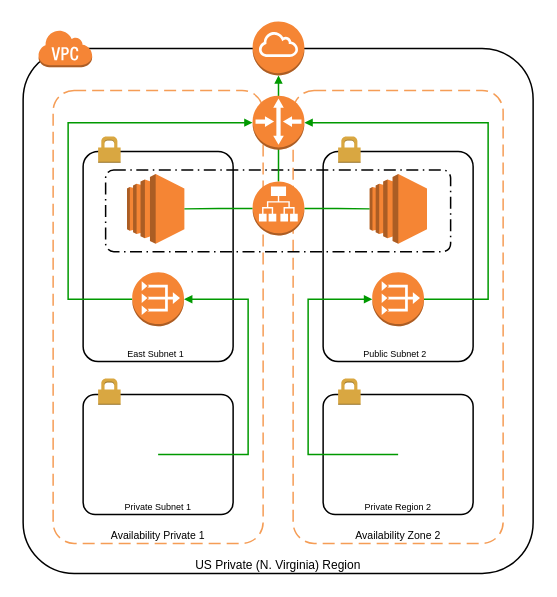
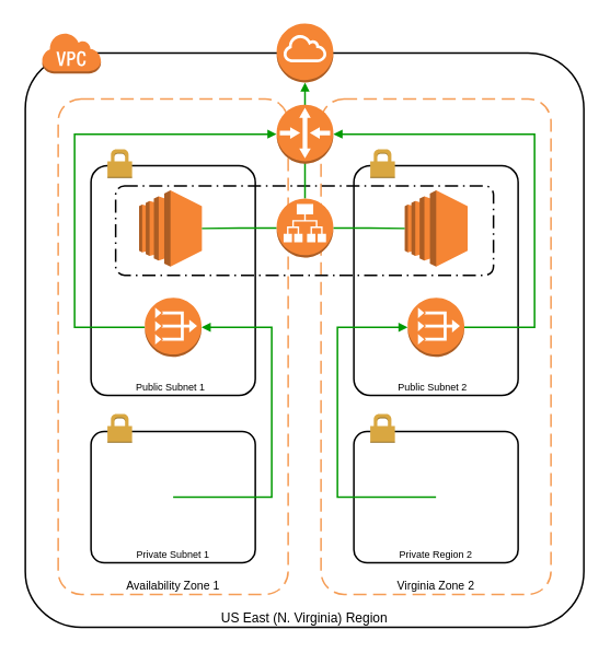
- <mxCell id="5" value="East Subnet 1" style="rounded=1;arcSize=10;dashed=0;strokeColor=#000000;fillColor=none;gradientColor=none;strokeWidth=2;verticalAlign=bottom;align=center;spacingRight=6;" parent="1" vertex="1"><mxGeometry x="110" y="201.5" width="200" height="280" as="geometry" /></mxCell>
+ <mxCell id="5" value="Public Subnet 1" style="rounded=1;arcSize=10;dashed=0;strokeColor=#000000;fillColor=none;gradientColor=none;strokeWidth=2;verticalAlign=bottom;align=center;spacingRight=6;" parent="1" vertex="1"><mxGeometry x="110" y="201.5" width="200" height="280" as="geometry" /></mxCell>
- <mxCell id="4" value="Availability Private 1" style="rounded=1;arcSize=10;dashed=1;strokeColor=#F59D56;fillColor=none;gradientColor=none;dashPattern=8 4;strokeWidth=2;verticalAlign=bottom;fontSize=14;" parent="1" vertex="1"><mxGeometry x="70" y="120" width="280" height="604" as="geometry" /></mxCell>
+ <mxCell id="4" value="Availability Zone 1" style="rounded=1;arcSize=10;dashed=1;strokeColor=#F59D56;fillColor=none;gradientColor=none;dashPattern=8 4;strokeWidth=2;verticalAlign=bottom;fontSize=14;" parent="1" vertex="1"><mxGeometry x="70" y="120" width="280" height="604" as="geometry" /></mxCell>
- <mxCell id="7" value="Availability Zone 2" style="rounded=1;arcSize=10;dashed=1;strokeColor=#F59D56;fillColor=none;gradientColor=none;dashPattern=8 4;strokeWidth=2;verticalAlign=bottom;fontSize=14;" parent="1" vertex="1"><mxGeometry x="390" y="120" width="280" height="604" as="geometry" /></mxCell>
+ <mxCell id="7" value="Virginia Zone 2" style="rounded=1;arcSize=10;dashed=1;strokeColor=#F59D56;fillColor=none;gradientColor=none;dashPattern=8 4;strokeWidth=2;verticalAlign=bottom;fontSize=14;" parent="1" vertex="1"><mxGeometry x="390" y="120" width="280" height="604" as="geometry" /></mxCell>
- <mxCell id="3" value="US Private (N. Virginia) Region" style="rounded=1;arcSize=10;dashed=0;strokeColor=#000000;fillColor=none;gradientColor=none;strokeWidth=2;verticalAlign=bottom;fontSize=16;" parent="1" vertex="1"><mxGeometry x="30" y="64" width="680" height="700" as="geometry" /></mxCell>
+ <mxCell id="3" value="US East (N. Virginia) Region" style="rounded=1;arcSize=10;dashed=0;strokeColor=#000000;fillColor=none;gradientColor=none;strokeWidth=2;verticalAlign=bottom;fontSize=16;" parent="1" vertex="1"><mxGeometry x="30" y="64" width="680" height="700" as="geometry" /></mxCell>
